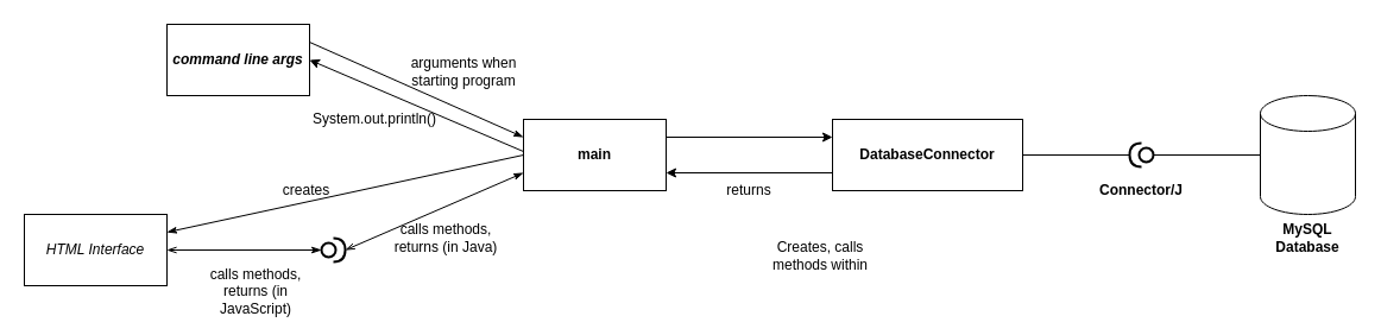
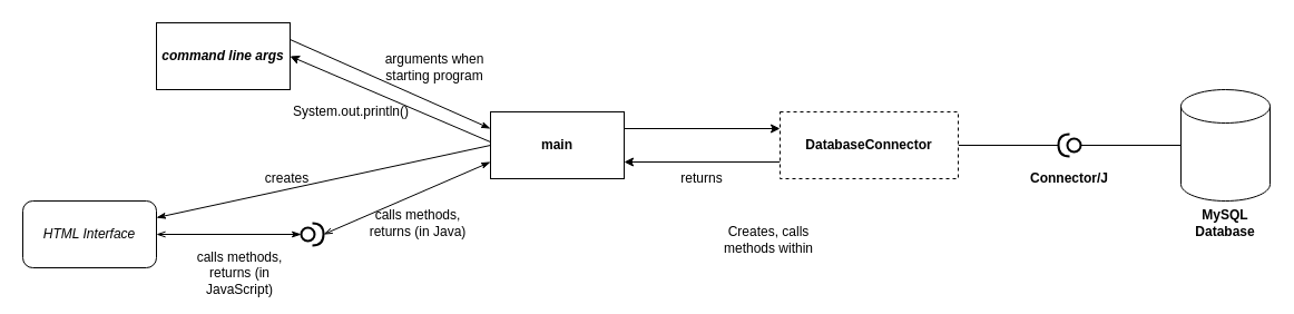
- <mxCell id="8" value="&lt;b&gt;DatabaseConnector&lt;/b&gt;" style="rounded=0;whiteSpace=wrap;html=1;" vertex="1" parent="1"><mxGeometry x="700" y="100" width="160" height="60" as="geometry" /></mxCell>
+ <mxCell id="8" value="&lt;b&gt;DatabaseConnector&lt;/b&gt;" style="rounded=0;whiteSpace=wrap;html=1;dashed=1;" vertex="1" parent="1"><mxGeometry x="700" y="100" width="160" height="60" as="geometry" /></mxCell>
- <mxCell id="12" value="&lt;i&gt;HTML Interface&lt;/i&gt;" style="rounded=0;whiteSpace=wrap;html=1;" vertex="1" parent="1"><mxGeometry x="20" y="180" width="120" height="60" as="geometry" /></mxCell>
+ <mxCell id="12" value="&lt;i&gt;HTML Interface&lt;/i&gt;" style="whiteSpace=wrap;html=1;rounded=1;" vertex="1" parent="1"><mxGeometry x="20" y="180" width="120" height="60" as="geometry" /></mxCell>
